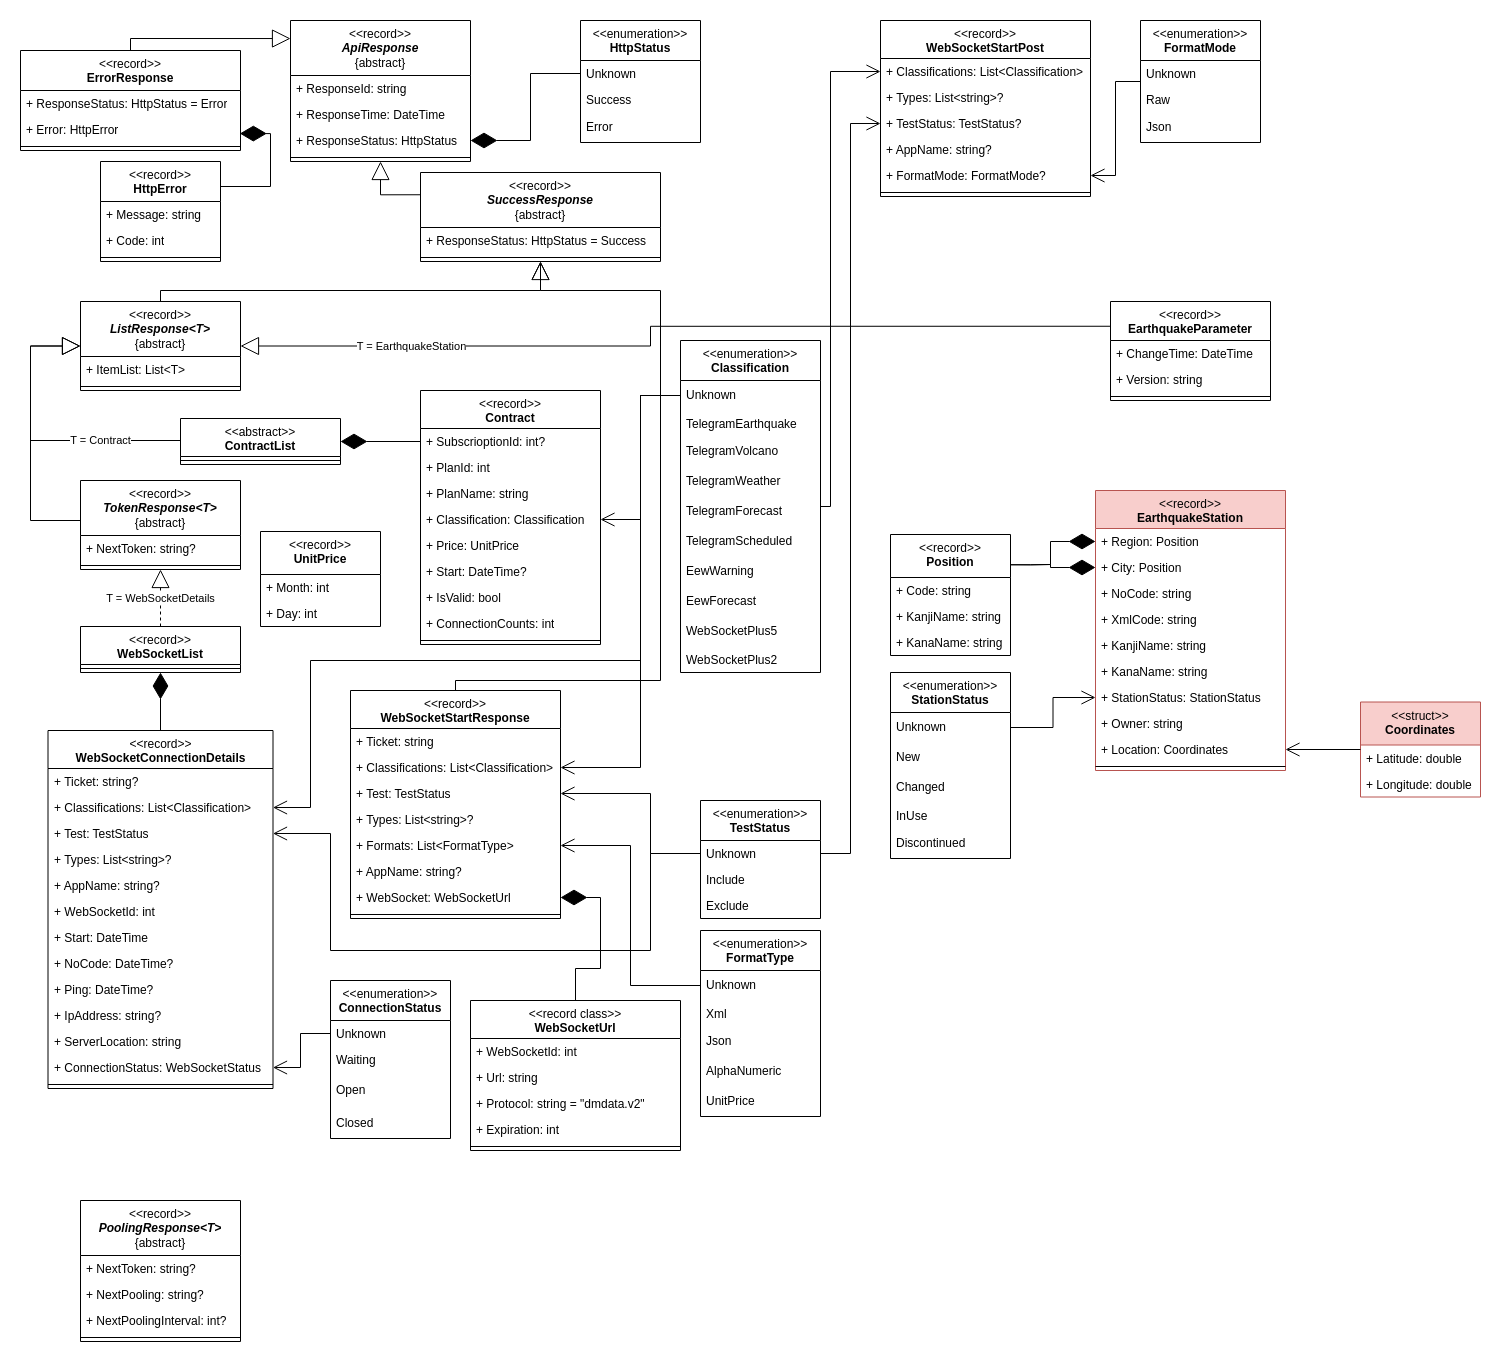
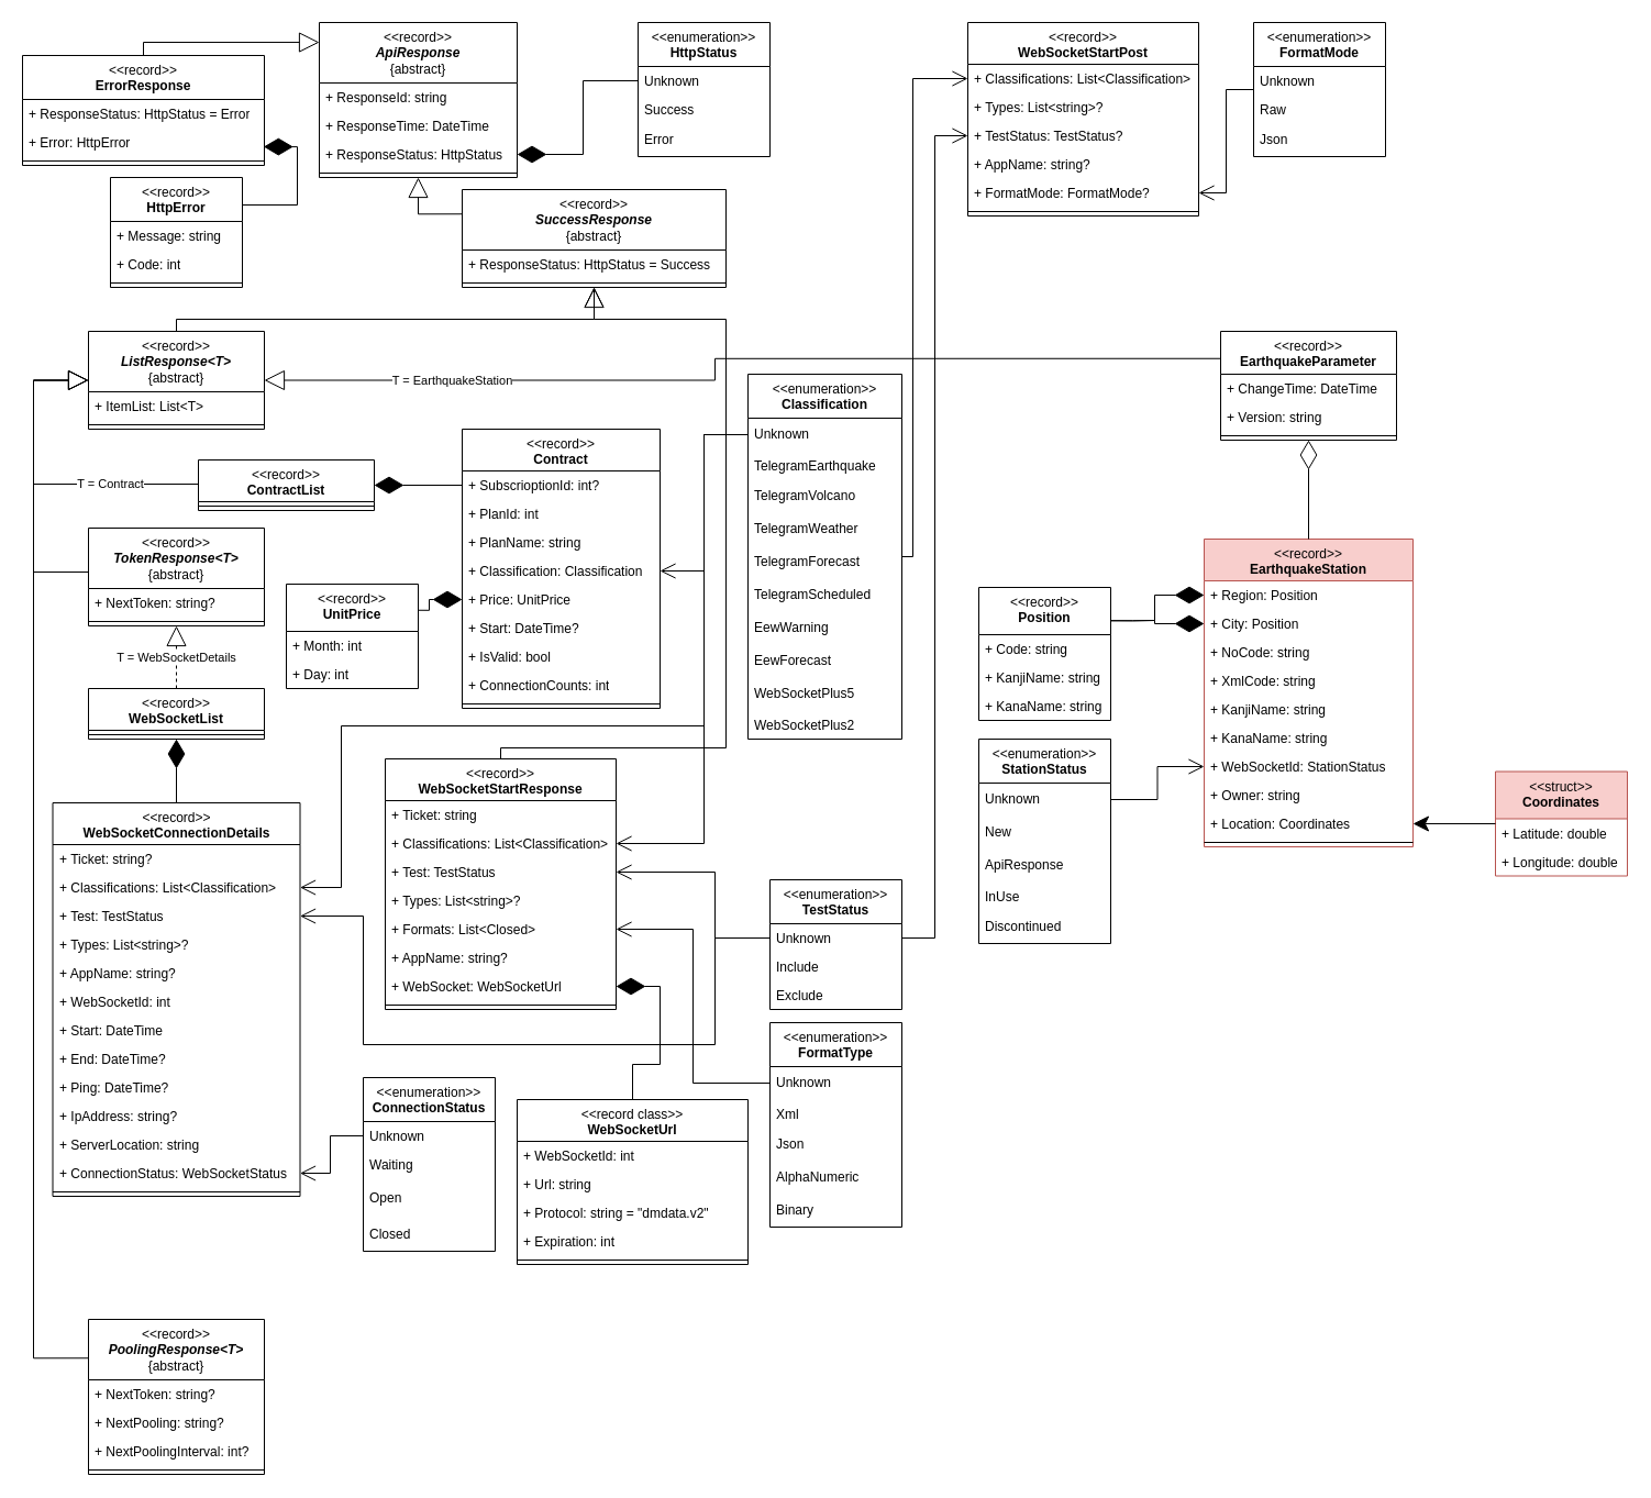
- <mxCell id="43" value="&amp;lt;&amp;lt;abstract&amp;gt;&amp;gt;&lt;br&gt;&lt;b&gt;ContractList&lt;/b&gt;" style="swimlane;fontStyle=0;align=center;verticalAlign=top;childLayout=stackLayout;horizontal=1;startSize=38;horizontalStack=0;resizeParent=1;resizeParentMax=0;resizeLast=0;collapsible=0;marginBottom=0;html=1;whiteSpace=wrap;movable=1;resizable=1;rotatable=1;deletable=1;editable=1;locked=0;connectable=1;" parent="1" vertex="1"><mxGeometry x="180" y="418" width="160" height="46" as="geometry" /></mxCell>
+ <mxCell id="43" value="&amp;lt;&amp;lt;record&amp;gt;&amp;gt;&lt;br&gt;&lt;b&gt;ContractList&lt;/b&gt;" style="swimlane;fontStyle=0;align=center;verticalAlign=top;childLayout=stackLayout;horizontal=1;startSize=38;horizontalStack=0;resizeParent=1;resizeParentMax=0;resizeLast=0;collapsible=0;marginBottom=0;html=1;whiteSpace=wrap;movable=1;resizable=1;rotatable=1;deletable=1;editable=1;locked=0;connectable=1;" parent="1" vertex="1"><mxGeometry x="180" y="418" width="160" height="46" as="geometry" /></mxCell>
+ <mxCell id="167" value="" style="endArrow=diamondThin;endFill=0;endSize=24;html=1;rounded=0;entryX=0.5;entryY=1;entryDx=0;entryDy=0;exitX=0.5;exitY=0;exitDx=0;exitDy=0;edgeStyle=orthogonalEdgeStyle;movable=1;resizable=1;rotatable=1;deletable=1;editable=1;locked=0;connectable=1;" parent="1" source="137" target="148" edge="1"><mxGeometry width="160" relative="1" as="geometry"><mxPoint x="1050" y="500" as="sourcePoint" /><mxPoint x="1210" y="500" as="targetPoint" /></mxGeometry></mxCell>
+ <mxCell id="106" value="" style="endArrow=diamondThin;endFill=1;endSize=24;html=1;rounded=0;exitX=1;exitY=0.25;exitDx=0;exitDy=0;edgeStyle=orthogonalEdgeStyle;entryX=0;entryY=0.5;entryDx=0;entryDy=0;movable=1;resizable=1;rotatable=1;deletable=1;editable=1;locked=0;connectable=1;" parent="1" source="65" target="50" edge="1"><mxGeometry width="160" relative="1" as="geometry"><mxPoint x="330" y="790" as="sourcePoint" /><mxPoint x="490" y="790" as="targetPoint" /><Array as="points"><mxPoint x="390" y="555" /><mxPoint x="390" y="545" /></Array></mxGeometry></mxCell>
- <mxCell id="144" value="+ StationStatus: StationStatus" style="text;strokeColor=none;fillColor=none;align=left;verticalAlign=top;spacingLeft=4;spacingRight=4;overflow=hidden;rotatable=1;points=[[0,0.5],[1,0.5]];portConstraint=eastwest;whiteSpace=wrap;html=1;movable=1;resizable=1;deletable=1;editable=1;locked=0;connectable=1;" parent="137" vertex="1"><mxGeometry y="194" width="190" height="26" as="geometry" /></mxCell>
+ <mxCell id="144" value="+ WebSocketId: StationStatus" style="text;strokeColor=none;fillColor=none;align=left;verticalAlign=top;spacingLeft=4;spacingRight=4;overflow=hidden;rotatable=1;points=[[0,0.5],[1,0.5]];portConstraint=eastwest;whiteSpace=wrap;html=1;movable=1;resizable=1;deletable=1;editable=1;locked=0;connectable=1;" parent="137" vertex="1"><mxGeometry y="194" width="190" height="26" as="geometry" /></mxCell>
- <mxCell id="166" value="" style="endArrow=open;endFill=1;endSize=12;html=1;rounded=0;exitX=0;exitY=0.5;exitDx=0;exitDy=0;entryX=1;entryY=0.5;entryDx=0;entryDy=0;movable=1;resizable=1;rotatable=1;deletable=1;editable=1;locked=0;connectable=1;" parent="1" source="163" target="146" edge="1"><mxGeometry width="160" relative="1" as="geometry"><mxPoint x="870" y="630" as="sourcePoint" /><mxPoint x="1030" y="630" as="targetPoint" /></mxGeometry></mxCell>
+ <mxCell id="166" value="" style="endArrow=classic;endFill=1;endSize=12;html=1;rounded=0;exitX=0;exitY=0.5;exitDx=0;exitDy=0;entryX=1;entryY=0.5;entryDx=0;entryDy=0;movable=1;resizable=1;rotatable=1;deletable=1;editable=1;locked=0;connectable=1;" parent="1" source="163" target="146" edge="1"><mxGeometry width="160" relative="1" as="geometry"><mxPoint x="870" y="630" as="sourcePoint" /><mxPoint x="1030" y="630" as="targetPoint" /></mxGeometry></mxCell>
- <mxCell id="156" value="Changed" style="text;html=1;strokeColor=none;fillColor=none;align=left;verticalAlign=middle;spacingLeft=4;spacingRight=4;overflow=hidden;rotatable=1;points=[[0,0.5],[1,0.5]];portConstraint=eastwest;whiteSpace=wrap;movable=1;resizable=1;deletable=1;editable=1;locked=0;connectable=1;" parent="153" vertex="1"><mxGeometry y="100" width="120" height="30" as="geometry" /></mxCell>
+ <mxCell id="156" value="ApiResponse" style="text;html=1;strokeColor=none;fillColor=none;align=left;verticalAlign=middle;spacingLeft=4;spacingRight=4;overflow=hidden;rotatable=1;points=[[0,0.5],[1,0.5]];portConstraint=eastwest;whiteSpace=wrap;movable=1;resizable=1;deletable=1;editable=1;locked=0;connectable=1;" parent="153" vertex="1"><mxGeometry y="100" width="120" height="30" as="geometry" /></mxCell>
- <mxCell id="131" value="+ Formats: List&amp;lt;FormatType&amp;gt;" style="text;strokeColor=none;fillColor=none;align=left;verticalAlign=top;spacingLeft=4;spacingRight=4;overflow=hidden;rotatable=1;points=[[0,0.5],[1,0.5]];portConstraint=eastwest;whiteSpace=wrap;html=1;movable=1;resizable=1;deletable=1;editable=1;locked=0;connectable=1;" parent="126" vertex="1"><mxGeometry y="142" width="210" height="26" as="geometry" /></mxCell>
+ <mxCell id="131" value="+ Formats: List&amp;lt;Closed&amp;gt;" style="text;strokeColor=none;fillColor=none;align=left;verticalAlign=top;spacingLeft=4;spacingRight=4;overflow=hidden;rotatable=1;points=[[0,0.5],[1,0.5]];portConstraint=eastwest;whiteSpace=wrap;html=1;movable=1;resizable=1;deletable=1;editable=1;locked=0;connectable=1;" parent="126" vertex="1"><mxGeometry y="142" width="210" height="26" as="geometry" /></mxCell>
+ <mxCell id="64" value="" style="endArrow=block;endSize=16;endFill=0;html=1;rounded=0;exitX=0;exitY=0.25;exitDx=0;exitDy=0;entryX=0;entryY=0.5;entryDx=0;entryDy=0;edgeStyle=orthogonalEdgeStyle;movable=1;resizable=1;rotatable=1;deletable=1;editable=1;locked=0;connectable=1;" parent="1" source="59" target="40" edge="1"><mxGeometry width="160" relative="1" as="geometry"><mxPoint x="60" y="750" as="sourcePoint" /><mxPoint x="494" y="720" as="targetPoint" /><Array as="points"><mxPoint x="30" y="1235" /><mxPoint x="30" y="346" /></Array></mxGeometry></mxCell>
- <mxCell id="94" value="+ NoCode: DateTime?" style="text;strokeColor=none;fillColor=none;align=left;verticalAlign=top;spacingLeft=4;spacingRight=4;overflow=hidden;rotatable=1;points=[[0,0.5],[1,0.5]];portConstraint=eastwest;whiteSpace=wrap;html=1;movable=1;resizable=1;deletable=1;editable=1;locked=0;connectable=1;" parent="86" vertex="1"><mxGeometry y="220" width="225" height="26" as="geometry" /></mxCell>
+ <mxCell id="94" value="+ End: DateTime?" style="text;strokeColor=none;fillColor=none;align=left;verticalAlign=top;spacingLeft=4;spacingRight=4;overflow=hidden;rotatable=1;points=[[0,0.5],[1,0.5]];portConstraint=eastwest;whiteSpace=wrap;html=1;movable=1;resizable=1;deletable=1;editable=1;locked=0;connectable=1;" parent="86" vertex="1"><mxGeometry y="220" width="225" height="26" as="geometry" /></mxCell>
- <mxCell id="73" value="UnitPrice" style="text;html=1;strokeColor=none;fillColor=none;align=left;verticalAlign=middle;spacingLeft=4;spacingRight=4;overflow=hidden;rotatable=1;points=[[0,0.5],[1,0.5]];portConstraint=eastwest;whiteSpace=wrap;movable=1;resizable=1;deletable=1;editable=1;locked=0;connectable=1;" parent="68" vertex="1"><mxGeometry y="156" width="120" height="30" as="geometry" /></mxCell>
+ <mxCell id="73" value="Binary" style="text;html=1;strokeColor=none;fillColor=none;align=left;verticalAlign=middle;spacingLeft=4;spacingRight=4;overflow=hidden;rotatable=1;points=[[0,0.5],[1,0.5]];portConstraint=eastwest;whiteSpace=wrap;movable=1;resizable=1;deletable=1;editable=1;locked=0;connectable=1;" parent="68" vertex="1"><mxGeometry y="156" width="120" height="30" as="geometry" /></mxCell>
